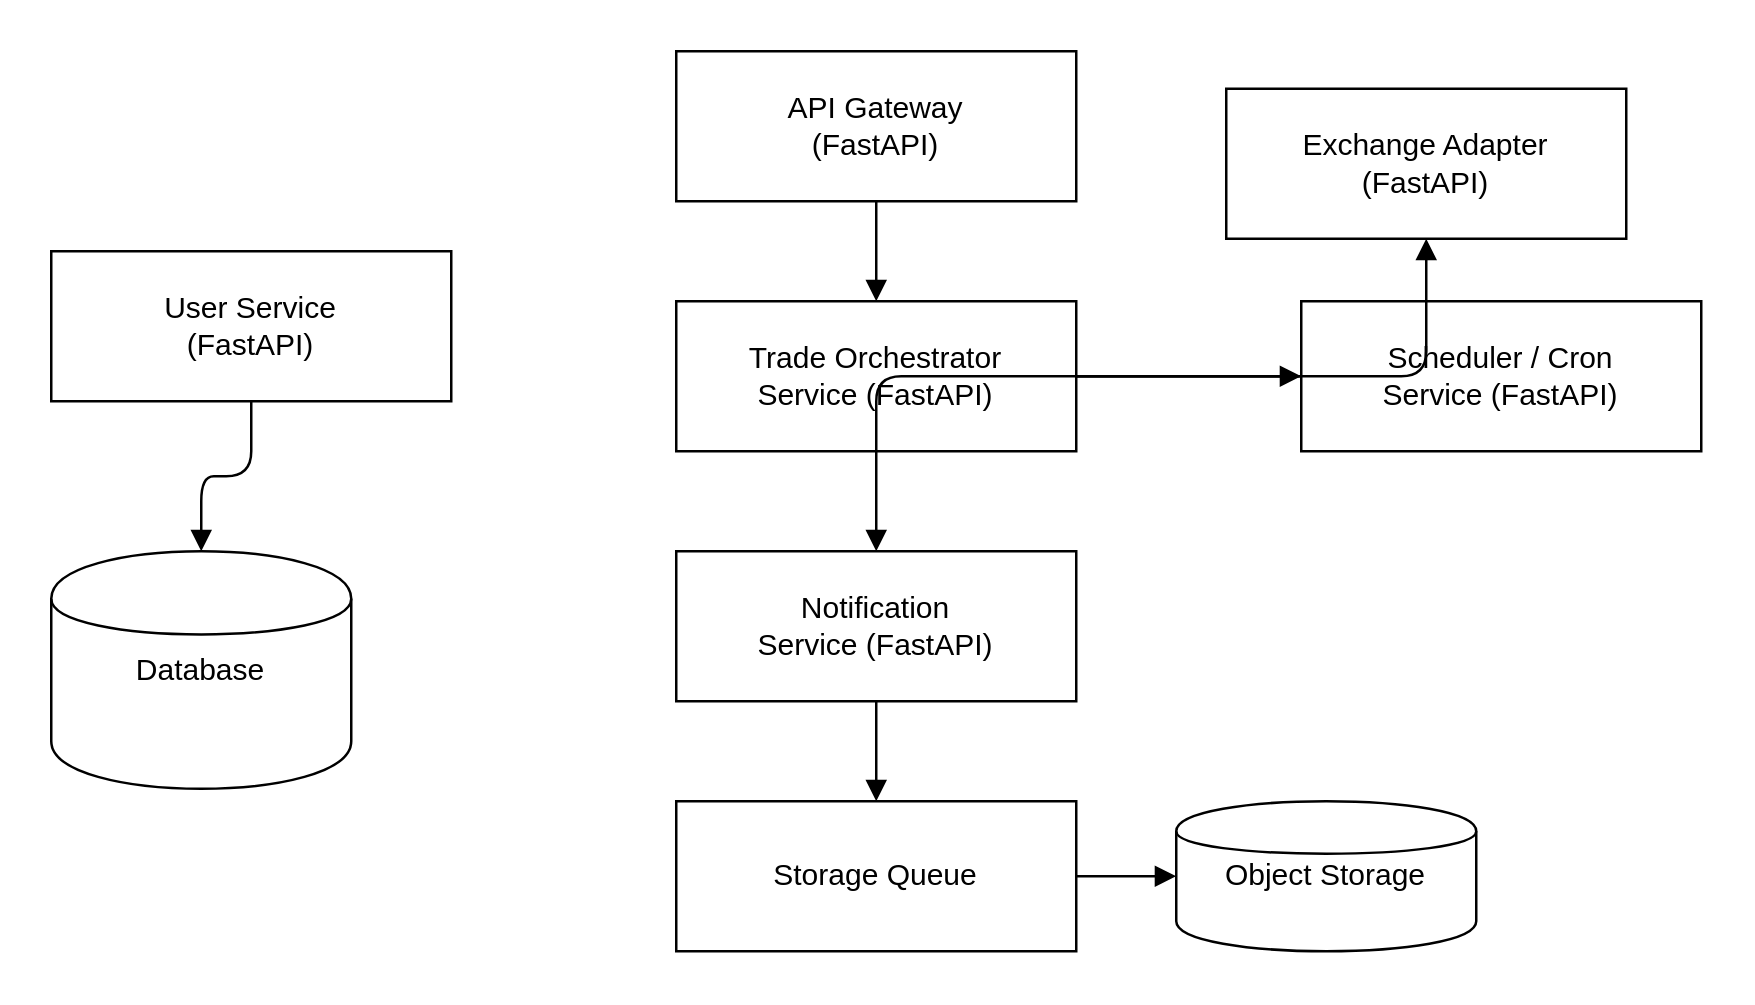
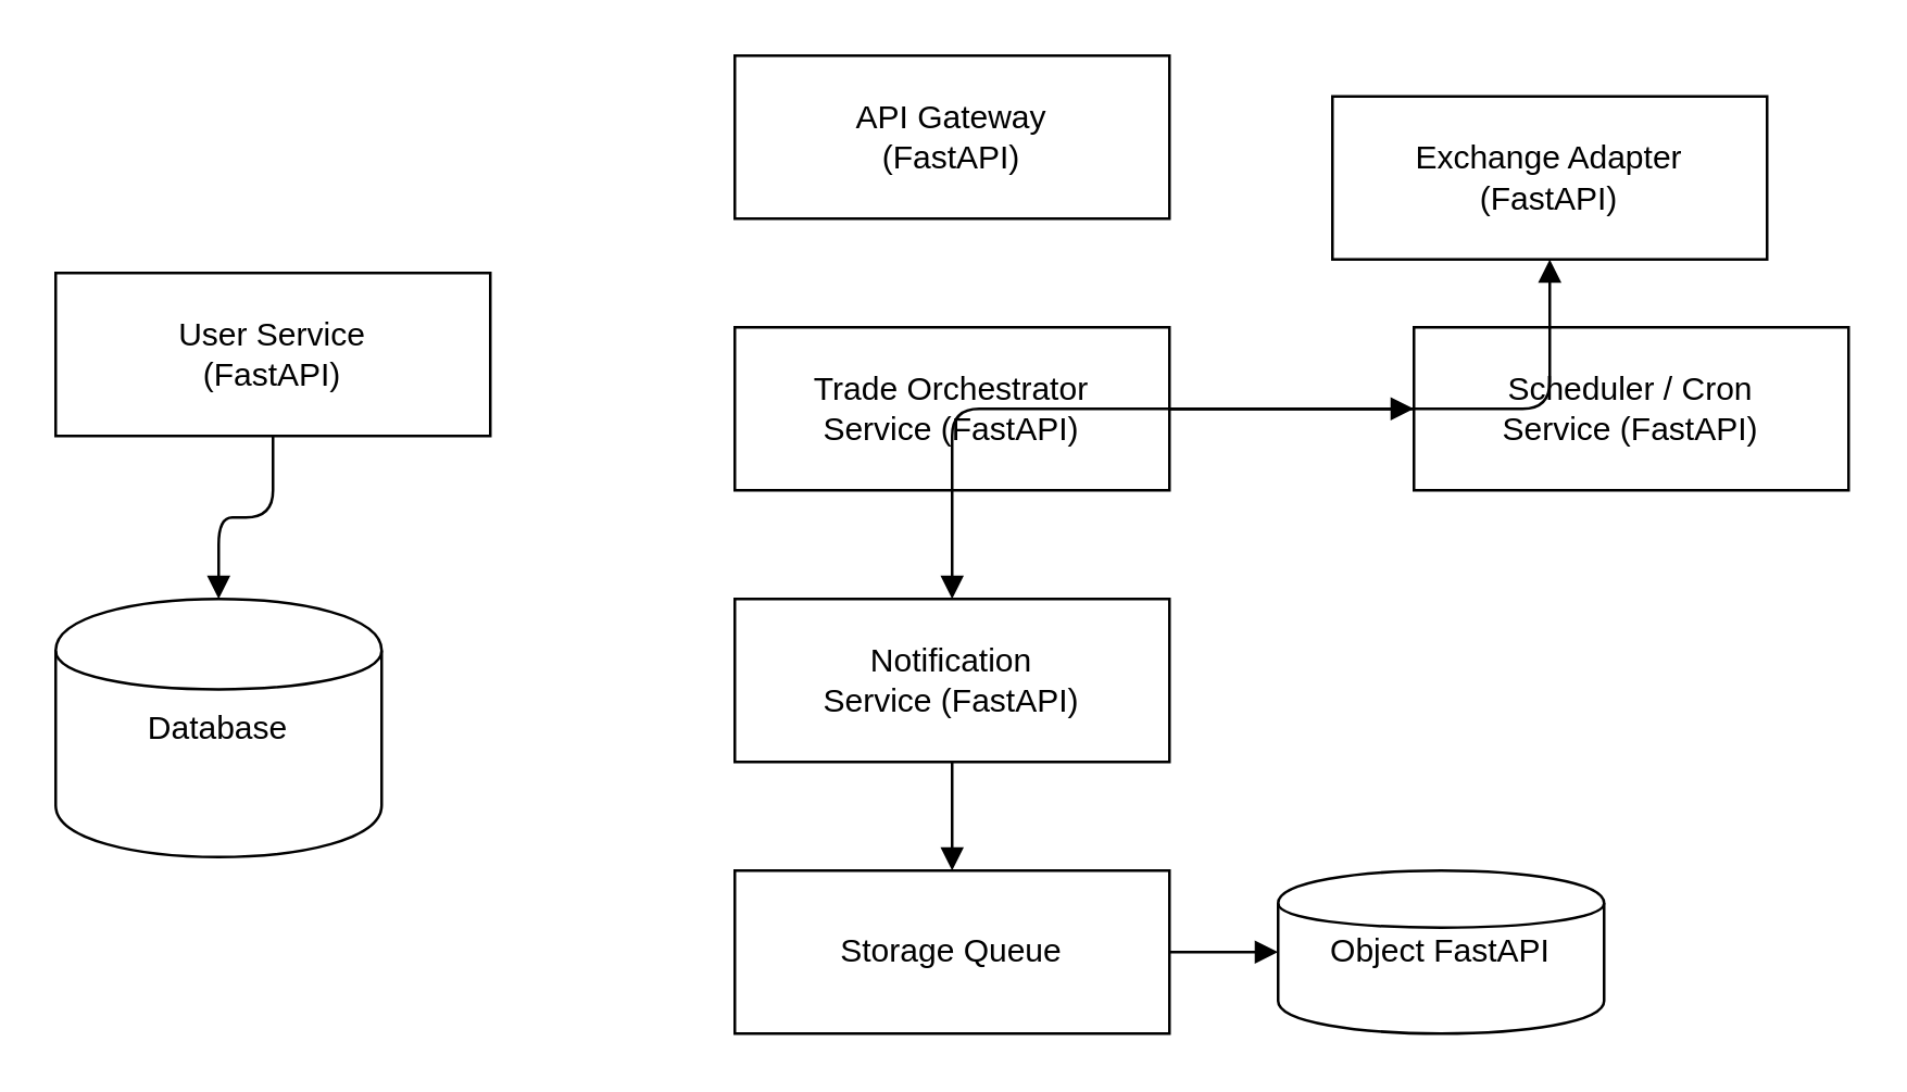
- <mxCell id="11" style="edgeStyle=orthogonalEdgeStyle;endArrow=block;" edge="1" parent="1" source="2" target="4"><mxGeometry relative="1" as="geometry" /></mxCell>
- <mxCell id="9" value="Object Storage" style="shape=cylinder;whiteSpace=wrap;html=1;" vertex="1" parent="1"><mxGeometry x="470" y="320" width="120" height="60" as="geometry" /></mxCell>
+ <mxCell id="9" value="Object FastAPI" style="shape=cylinder;whiteSpace=wrap;html=1;" vertex="1" parent="1"><mxGeometry x="470" y="320" width="120" height="60" as="geometry" /></mxCell>
